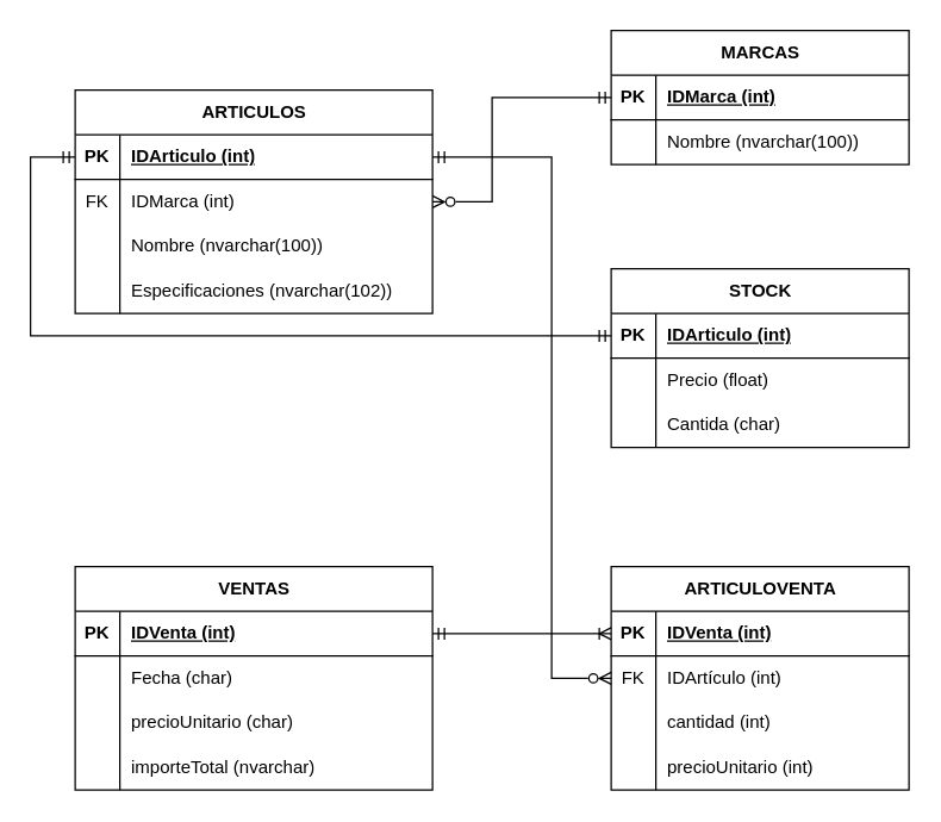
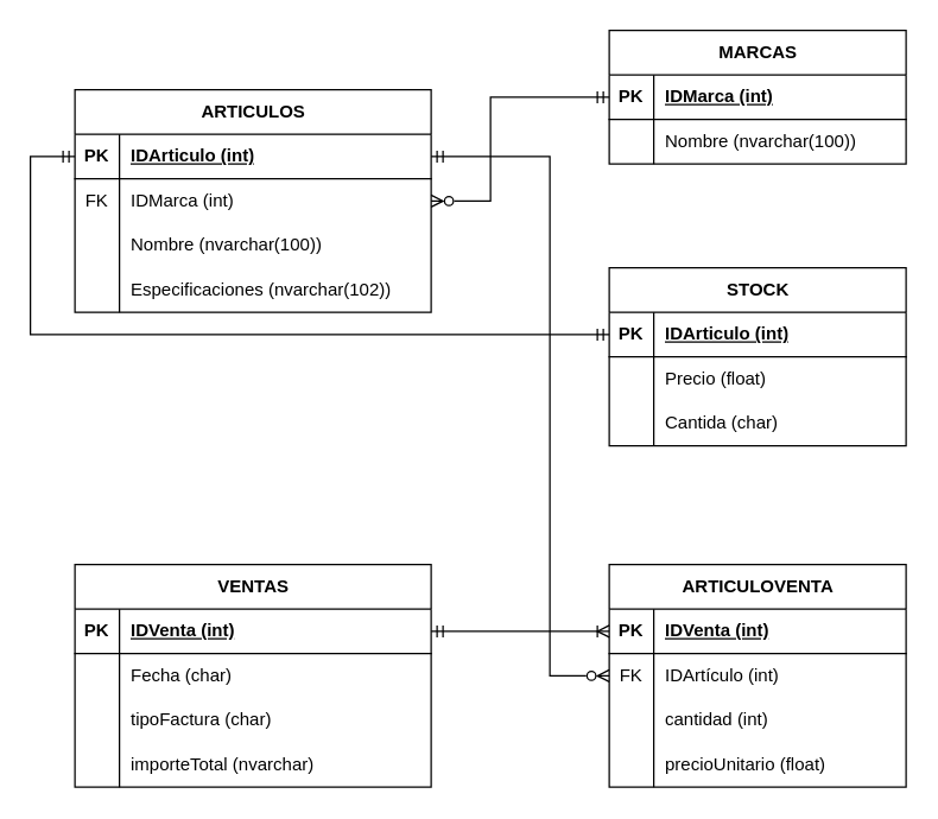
- <mxCell id="31" value="precioUnitario (char)" style="shape=partialRectangle;connectable=0;fillColor=none;top=0;left=0;bottom=0;right=0;align=left;spacingLeft=6;overflow=hidden;whiteSpace=wrap;html=1;" vertex="1" parent="29"><mxGeometry x="30" width="210" height="30" as="geometry"><mxRectangle width="210" height="30" as="alternateBounds" /></mxGeometry></mxCell>
+ <mxCell id="31" value="tipoFactura (char)" style="shape=partialRectangle;connectable=0;fillColor=none;top=0;left=0;bottom=0;right=0;align=left;spacingLeft=6;overflow=hidden;whiteSpace=wrap;html=1;" vertex="1" parent="29"><mxGeometry x="30" width="210" height="30" as="geometry"><mxRectangle width="210" height="30" as="alternateBounds" /></mxGeometry></mxCell>
- <mxCell id="47" value="precioUnitario (int)" style="shape=partialRectangle;connectable=0;fillColor=none;top=0;left=0;bottom=0;right=0;align=left;spacingLeft=6;overflow=hidden;whiteSpace=wrap;html=1;" vertex="1" parent="45"><mxGeometry x="30" width="170" height="30" as="geometry"><mxRectangle width="170" height="30" as="alternateBounds" /></mxGeometry></mxCell>
+ <mxCell id="47" value="precioUnitario (float)" style="shape=partialRectangle;connectable=0;fillColor=none;top=0;left=0;bottom=0;right=0;align=left;spacingLeft=6;overflow=hidden;whiteSpace=wrap;html=1;" vertex="1" parent="45"><mxGeometry x="30" width="170" height="30" as="geometry"><mxRectangle width="170" height="30" as="alternateBounds" /></mxGeometry></mxCell>
